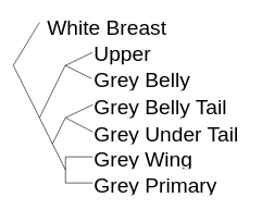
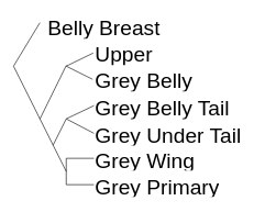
- <mxCell id="12" value="&lt;font style=&quot;font-size: 32px;&quot;&gt;White Breast&lt;/font&gt;" style="text;html=1;strokeColor=none;fillColor=none;align=left;verticalAlign=middle;whiteSpace=wrap;overflow=hidden;fontSize=24;" parent="1" vertex="1"><mxGeometry x="70" width="250" height="40" as="geometry" y="20" /></mxCell>
+ <mxCell id="12" value="&lt;font style=&quot;font-size: 32px;&quot;&gt;Belly Breast&lt;/font&gt;" style="text;html=1;strokeColor=none;fillColor=none;align=left;verticalAlign=middle;whiteSpace=wrap;overflow=hidden;fontSize=24;" parent="1" vertex="1"><mxGeometry x="70" width="250" height="40" as="geometry" y="20" /></mxCell>
